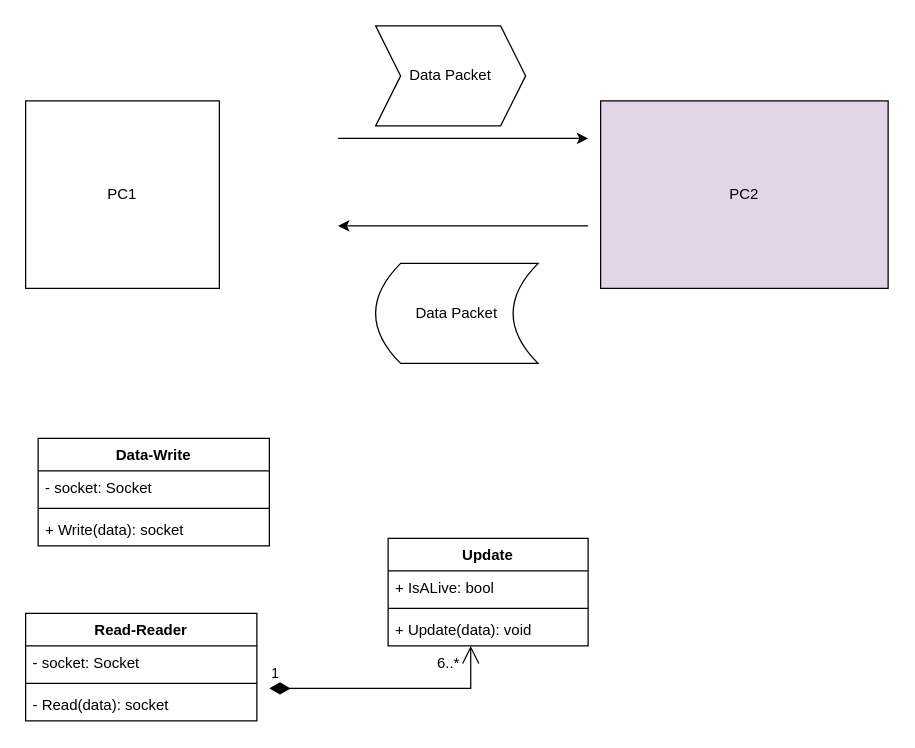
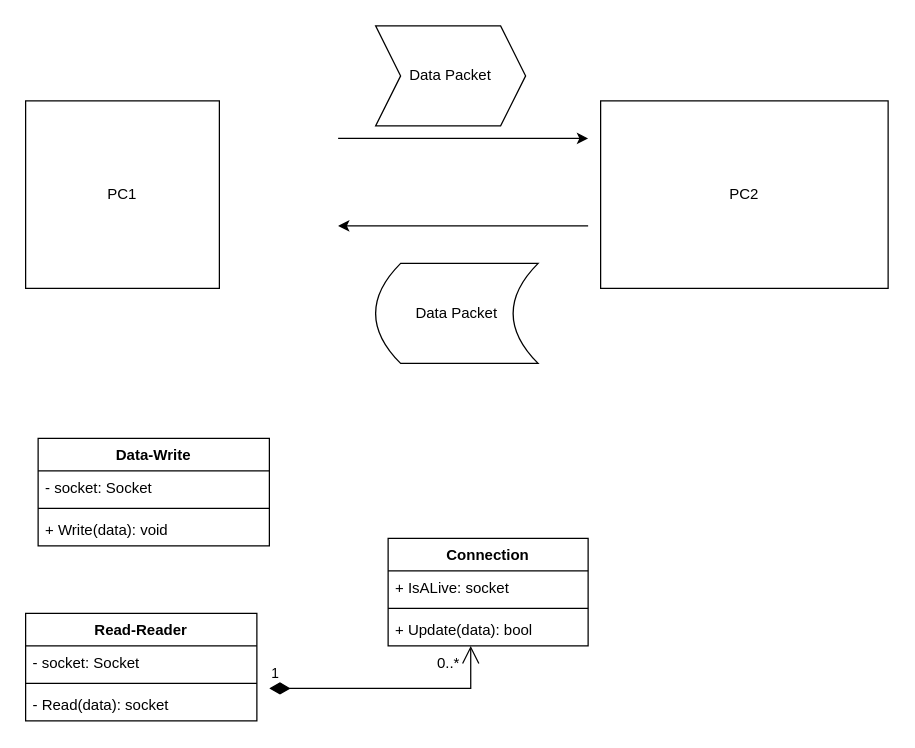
- <mxCell id="3" value="PC2&lt;br&gt;" style="rounded=0;whiteSpace=wrap;html=1;fillColor=#e1d5e7;" vertex="1" parent="1"><mxGeometry x="480" y="80" width="230" height="150" as="geometry" /></mxCell>
+ <mxCell id="3" value="PC2&lt;br&gt;" style="rounded=0;whiteSpace=wrap;html=1;" vertex="1" parent="1"><mxGeometry x="480" y="80" width="230" height="150" as="geometry" /></mxCell>
- <mxCell id="11" value="+ Write(data): socket" style="text;strokeColor=none;fillColor=none;align=left;verticalAlign=top;spacingLeft=4;spacingRight=4;overflow=hidden;rotatable=0;points=[[0,0.5],[1,0.5]];portConstraint=eastwest;" vertex="1" parent="8"><mxGeometry y="60" width="185" height="26" as="geometry" /></mxCell>
+ <mxCell id="11" value="+ Write(data): void" style="text;strokeColor=none;fillColor=none;align=left;verticalAlign=top;spacingLeft=4;spacingRight=4;overflow=hidden;rotatable=0;points=[[0,0.5],[1,0.5]];portConstraint=eastwest;" vertex="1" parent="8"><mxGeometry y="60" width="185" height="26" as="geometry" /></mxCell>
- <mxCell id="16" value="Update" style="swimlane;fontStyle=1;align=center;verticalAlign=top;childLayout=stackLayout;horizontal=1;startSize=26;horizontalStack=0;resizeParent=1;resizeParentMax=0;resizeLast=0;collapsible=1;marginBottom=0;" vertex="1" parent="1"><mxGeometry x="310" y="430" width="160" height="86" as="geometry" /></mxCell>
+ <mxCell id="16" value="Connection" style="swimlane;fontStyle=1;align=center;verticalAlign=top;childLayout=stackLayout;horizontal=1;startSize=26;horizontalStack=0;resizeParent=1;resizeParentMax=0;resizeLast=0;collapsible=1;marginBottom=0;" vertex="1" parent="1"><mxGeometry x="310" y="430" width="160" height="86" as="geometry" /></mxCell>
- <mxCell id="17" value="+ IsALive: bool" style="text;strokeColor=none;fillColor=none;align=left;verticalAlign=top;spacingLeft=4;spacingRight=4;overflow=hidden;rotatable=0;points=[[0,0.5],[1,0.5]];portConstraint=eastwest;" vertex="1" parent="16"><mxGeometry y="26" width="160" height="26" as="geometry" /></mxCell>
+ <mxCell id="17" value="+ IsALive: socket" style="text;strokeColor=none;fillColor=none;align=left;verticalAlign=top;spacingLeft=4;spacingRight=4;overflow=hidden;rotatable=0;points=[[0,0.5],[1,0.5]];portConstraint=eastwest;" vertex="1" parent="16"><mxGeometry y="26" width="160" height="26" as="geometry" /></mxCell>
- <mxCell id="19" value="+ Update(data): void" style="text;strokeColor=none;fillColor=none;align=left;verticalAlign=top;spacingLeft=4;spacingRight=4;overflow=hidden;rotatable=0;points=[[0,0.5],[1,0.5]];portConstraint=eastwest;" vertex="1" parent="16"><mxGeometry y="60" width="160" height="26" as="geometry" /></mxCell>
+ <mxCell id="19" value="+ Update(data): bool" style="text;strokeColor=none;fillColor=none;align=left;verticalAlign=top;spacingLeft=4;spacingRight=4;overflow=hidden;rotatable=0;points=[[0,0.5],[1,0.5]];portConstraint=eastwest;" vertex="1" parent="16"><mxGeometry y="60" width="160" height="26" as="geometry" /></mxCell>
- <mxCell id="21" value="6..*" style="text;html=1;align=center;verticalAlign=middle;resizable=0;points=[];autosize=1;strokeColor=none;fillColor=none;" vertex="1" parent="1"><mxGeometry x="338" y="515" width="40" height="30" as="geometry" /></mxCell>
+ <mxCell id="21" value="0..*" style="text;html=1;align=center;verticalAlign=middle;resizable=0;points=[];autosize=1;strokeColor=none;fillColor=none;" vertex="1" parent="1"><mxGeometry x="338" y="515" width="40" height="30" as="geometry" /></mxCell>
